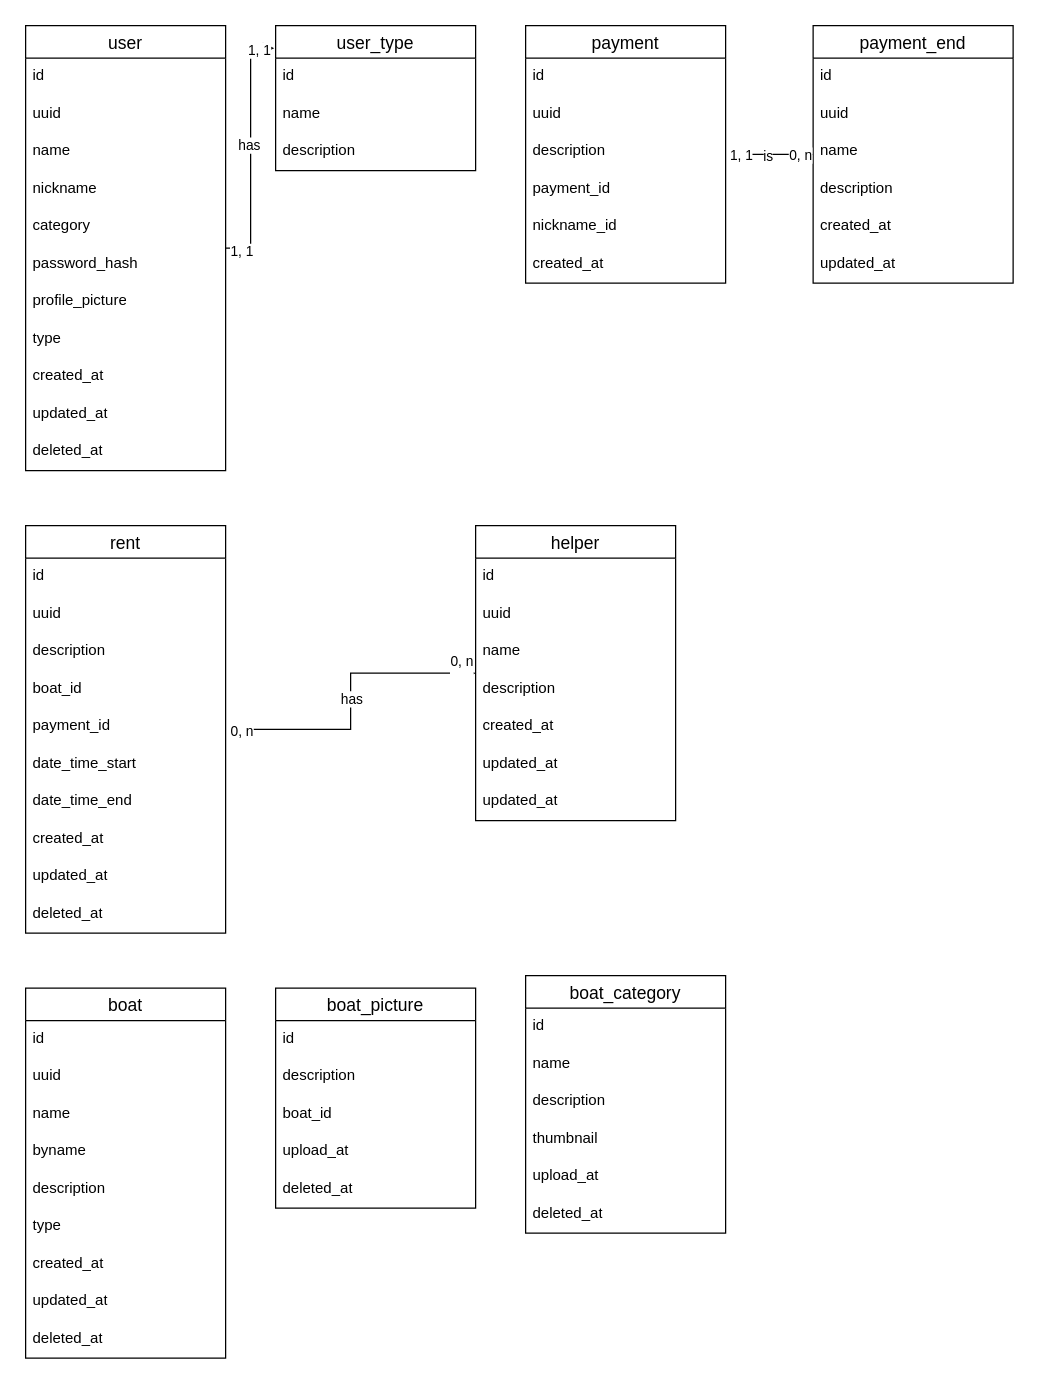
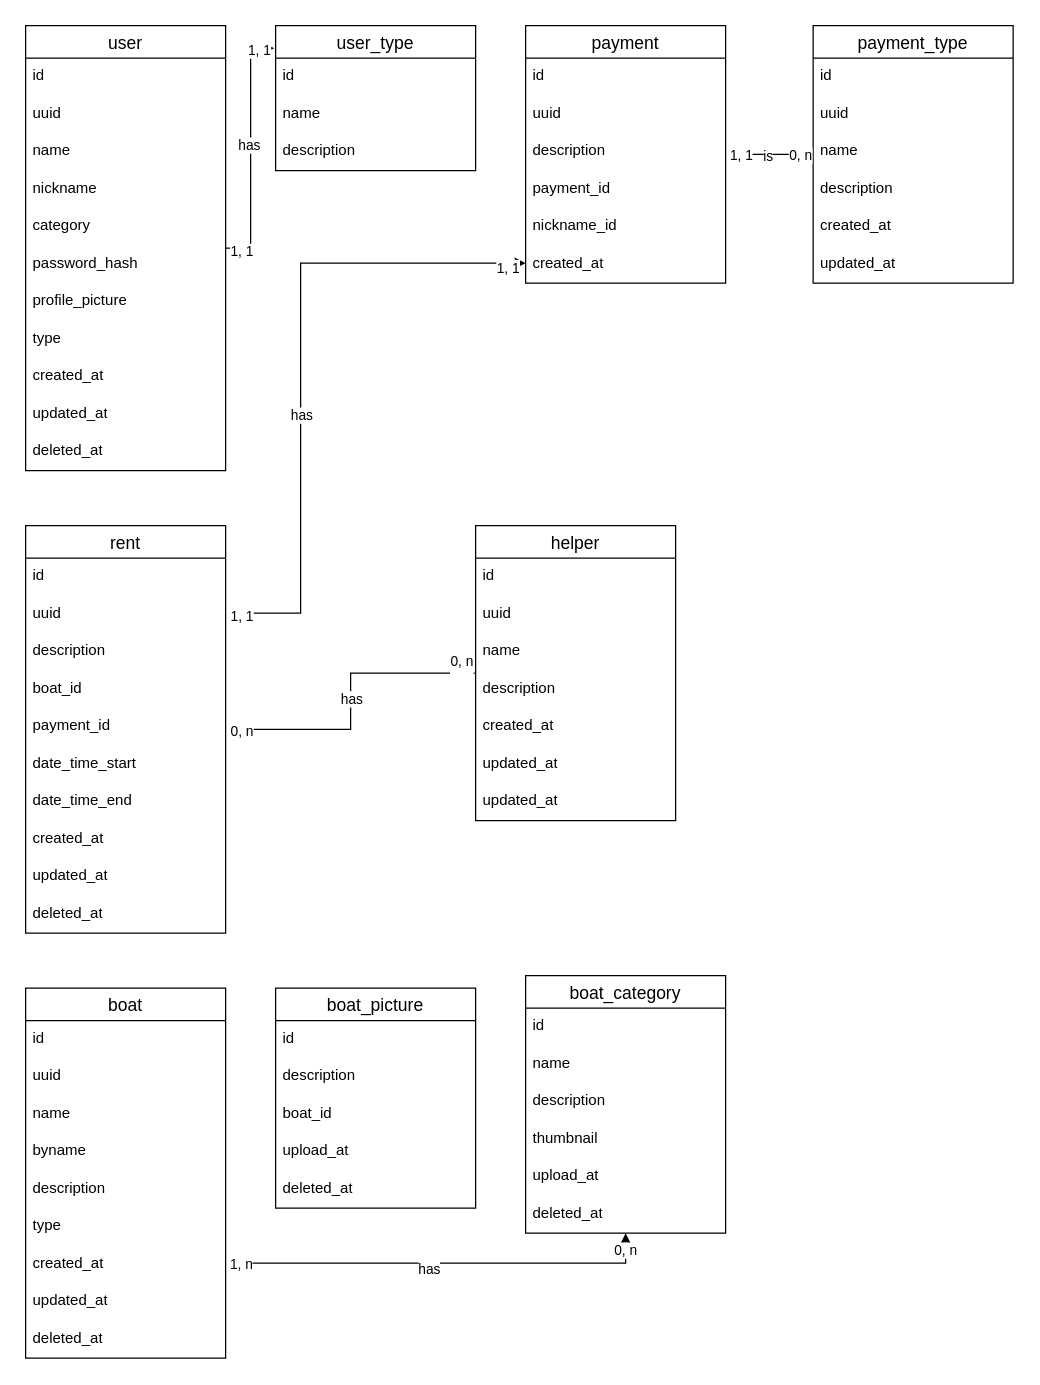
- <mxCell id="45" value="payment_end" style="swimlane;fontStyle=0;childLayout=stackLayout;horizontal=1;startSize=26;horizontalStack=0;resizeParent=1;resizeParentMax=0;resizeLast=0;collapsible=1;marginBottom=0;align=center;fontSize=14;" parent="1" vertex="1"><mxGeometry x="650" y="20" width="160" height="206" as="geometry" /></mxCell>
+ <mxCell id="45" value="payment_type" style="swimlane;fontStyle=0;childLayout=stackLayout;horizontal=1;startSize=26;horizontalStack=0;resizeParent=1;resizeParentMax=0;resizeLast=0;collapsible=1;marginBottom=0;align=center;fontSize=14;" parent="1" vertex="1"><mxGeometry x="650" y="20" width="160" height="206" as="geometry" /></mxCell>
+ <mxCell id="56" style="edgeStyle=orthogonalEdgeStyle;rounded=0;orthogonalLoop=1;jettySize=auto;html=1;curved=0;" edge="1" parent="1" source="60" target="75"><mxGeometry relative="1" as="geometry"><Array as="points"><mxPoint x="240" y="490" /><mxPoint x="240" y="210" /></Array></mxGeometry></mxCell>
+ <mxCell id="57" value="&amp;nbsp; &amp;nbsp; 1, 1" style="edgeLabel;html=1;align=center;verticalAlign=middle;resizable=0;points=[];" vertex="1" connectable="0" parent="56"><mxGeometry x="-0.977" y="-2" relative="1" as="geometry"><mxPoint as="offset" /></mxGeometry></mxCell>
+ <mxCell id="58" value="1, 1" style="edgeLabel;html=1;align=center;verticalAlign=middle;resizable=0;points=[];" vertex="1" connectable="0" parent="56"><mxGeometry x="0.942" y="-3" relative="1" as="geometry"><mxPoint as="offset" /></mxGeometry></mxCell>
+ <mxCell id="59" value="has" style="edgeLabel;html=1;align=center;verticalAlign=middle;resizable=0;points=[];" vertex="1" connectable="0" parent="56"><mxGeometry x="-0.158" relative="1" as="geometry"><mxPoint as="offset" /></mxGeometry></mxCell>
+ <mxCell id="18" style="edgeStyle=orthogonalEdgeStyle;rounded=0;orthogonalLoop=1;jettySize=auto;html=1;" edge="1" parent="1" source="22" target="38"><mxGeometry relative="1" as="geometry"><Array as="points"><mxPoint x="500" y="1010" /></Array></mxGeometry></mxCell>
+ <mxCell id="19" value="has" style="edgeLabel;html=1;align=center;verticalAlign=middle;resizable=0;points=[];" vertex="1" connectable="0" parent="18"><mxGeometry x="-0.058" y="-4" relative="1" as="geometry"><mxPoint as="offset" /></mxGeometry></mxCell>
+ <mxCell id="20" value="&amp;nbsp; &amp;nbsp;1, n" style="edgeLabel;html=1;align=center;verticalAlign=middle;resizable=0;points=[];" vertex="1" connectable="0" parent="18"><mxGeometry x="-0.961" relative="1" as="geometry"><mxPoint as="offset" /></mxGeometry></mxCell>
+ <mxCell id="21" value="0, n" style="edgeLabel;html=1;align=center;verticalAlign=middle;resizable=0;points=[];" vertex="1" connectable="0" parent="18"><mxGeometry x="0.926" y="1" relative="1" as="geometry"><mxPoint as="offset" /></mxGeometry></mxCell>
